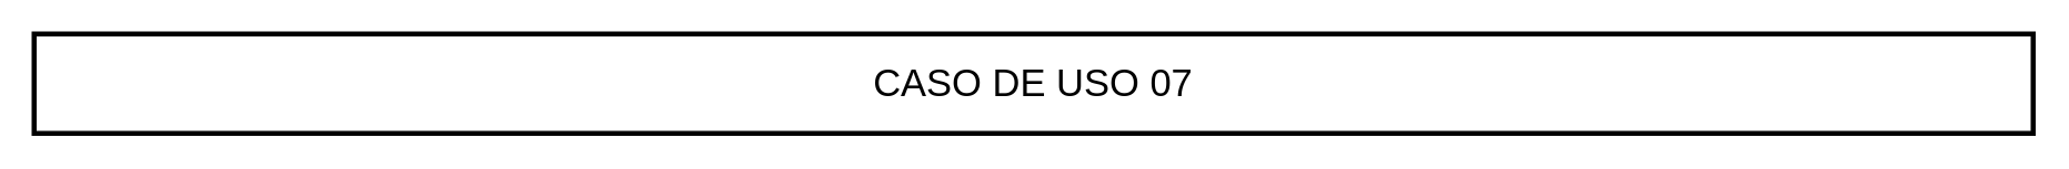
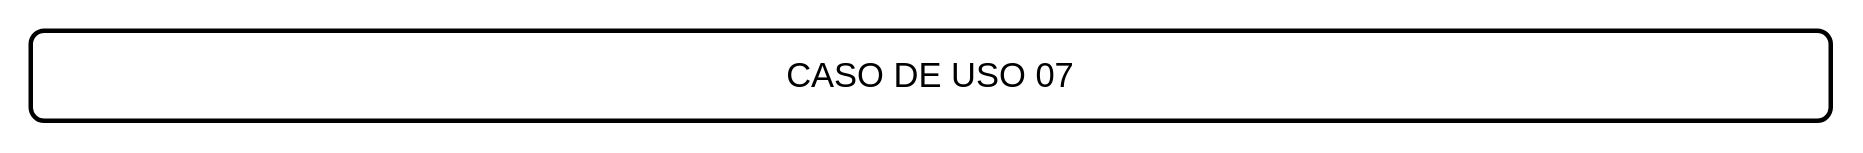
- <mxCell id="2" value="CASO DE USO 07" style="whiteSpace=wrap;html=1;strokeWidth=3;fontSize=23;rounded=0;" vertex="1" parent="1"><mxGeometry x="20" y="20" width="1200" height="60" as="geometry" /></mxCell>
+ <mxCell id="2" value="CASO DE USO 07" style="rounded=1;whiteSpace=wrap;html=1;strokeWidth=3;fontSize=23;" vertex="1" parent="1"><mxGeometry x="20" y="20" width="1200" height="60" as="geometry" /></mxCell>
